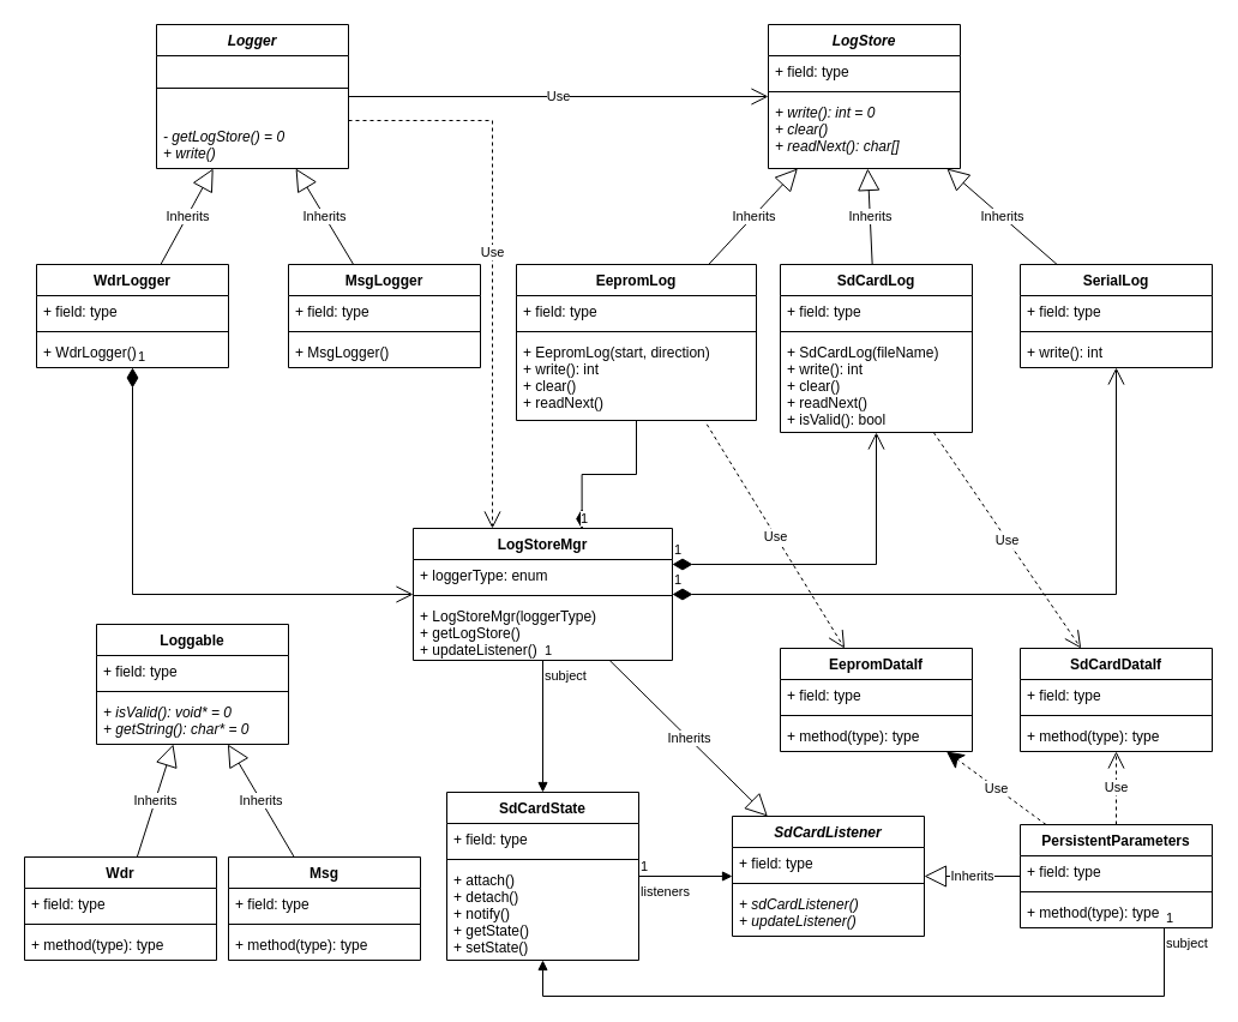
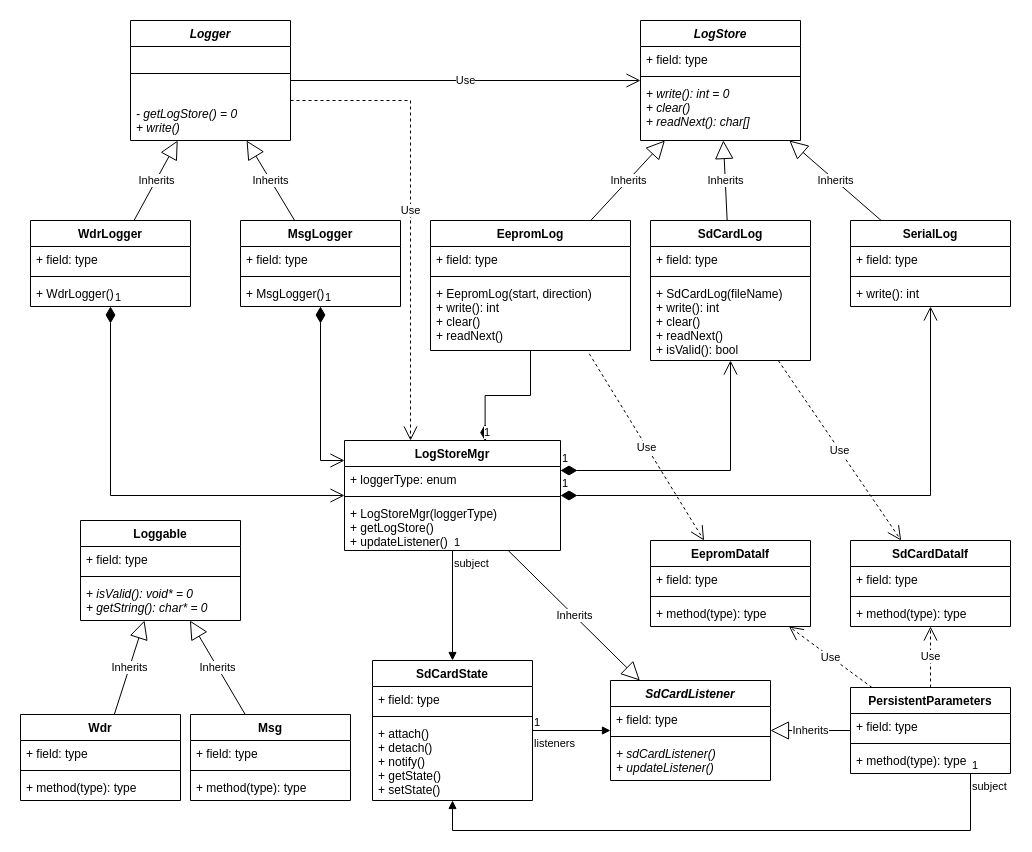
+ <mxCell id="38" value="1" style="endArrow=open;html=1;endSize=12;startArrow=diamondThin;startSize=14;startFill=1;edgeStyle=orthogonalEdgeStyle;align=left;verticalAlign=bottom;rounded=0;" parent="1" source="2" target="34" edge="1"><mxGeometry x="-1" y="3" relative="1" as="geometry"><mxPoint x="40" y="410" as="sourcePoint" /><mxPoint x="80" y="610" as="targetPoint" /><Array as="points"><mxPoint x="320" y="460" /></Array></mxGeometry></mxCell>
- <mxCell id="73" value="Use" style="endArrow=classic;endSize=12;dashed=1;html=1;rounded=0;" parent="1" source="56" target="64" edge="1"><mxGeometry width="160" relative="1" as="geometry"><mxPoint x="990" y="839.999" as="sourcePoint" /><mxPoint x="1390" y="928.275" as="targetPoint" /></mxGeometry></mxCell>
+ <mxCell id="73" value="Use" style="endArrow=open;endSize=12;dashed=1;html=1;rounded=0;" parent="1" source="56" target="64" edge="1"><mxGeometry width="160" relative="1" as="geometry"><mxPoint x="990" y="839.999" as="sourcePoint" /><mxPoint x="1390" y="928.275" as="targetPoint" /></mxGeometry></mxCell>
